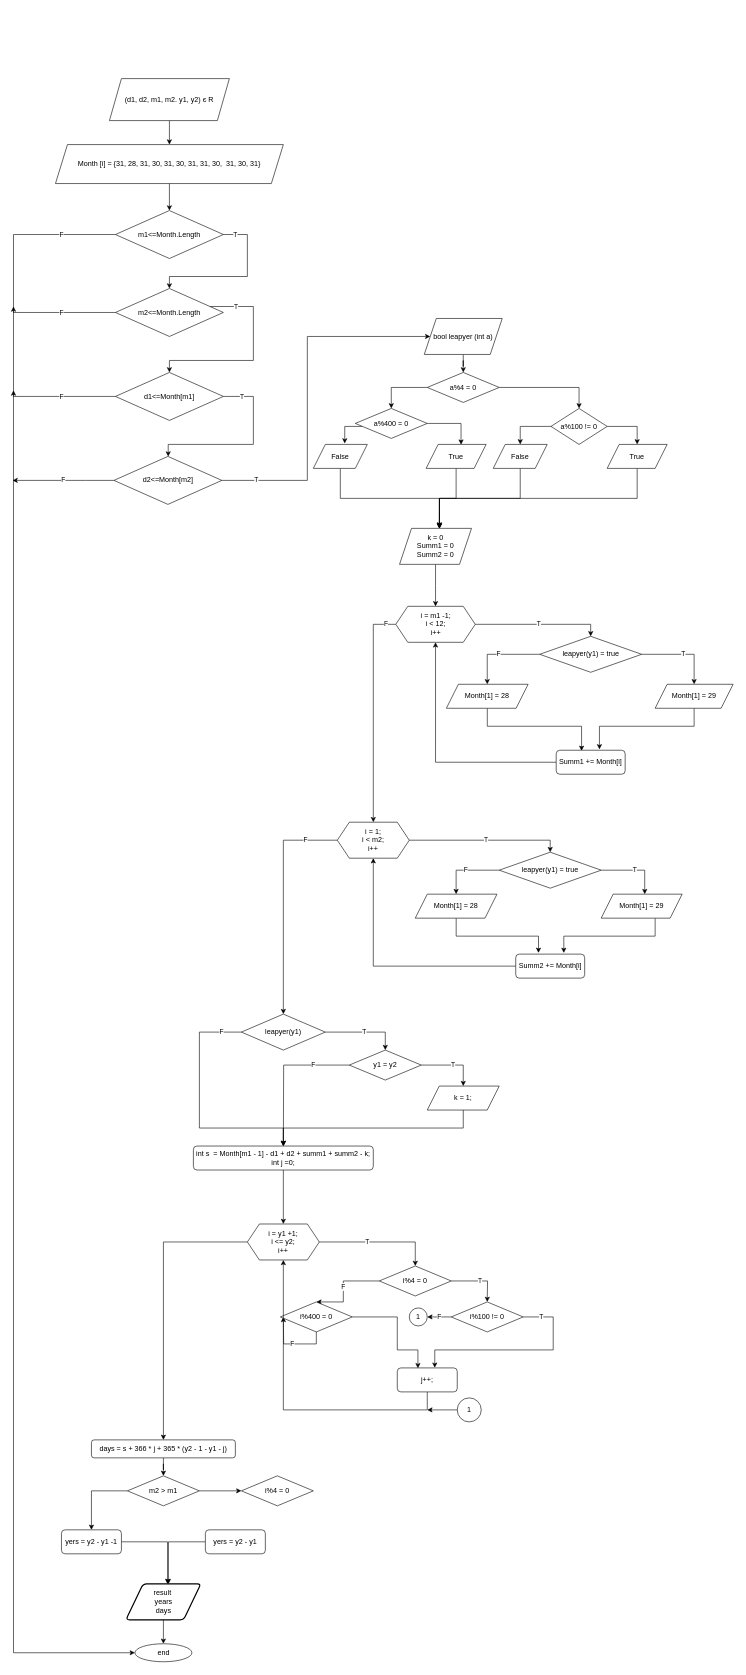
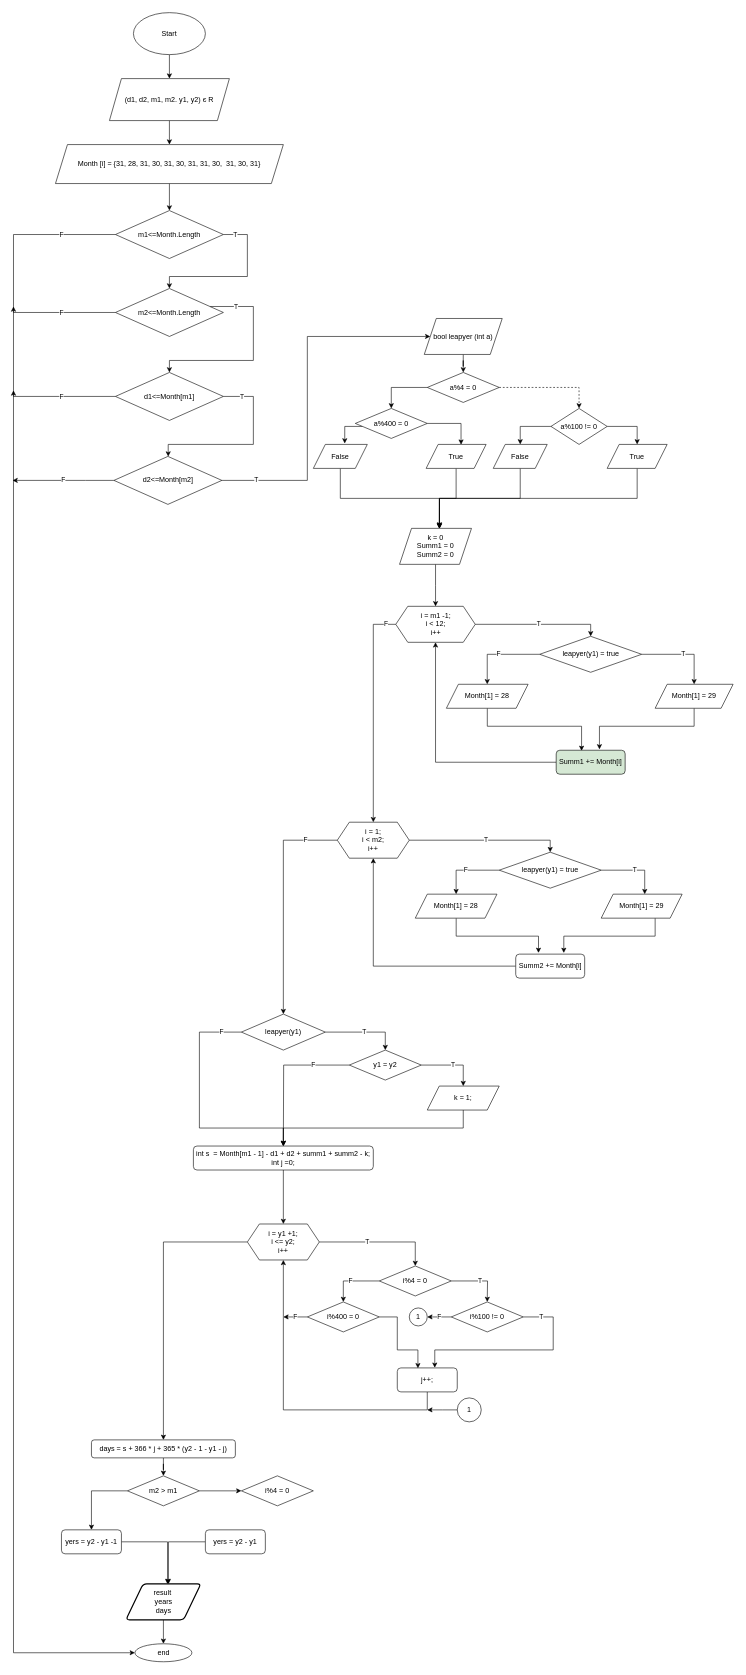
+ <mxCell id="3" value="Start" style="ellipse;whiteSpace=wrap;html=1;" vertex="1" parent="1"><mxGeometry x="222" y="20" width="120" height="70" as="geometry" /></mxCell>
+ <mxCell id="2" value="" style="edgeStyle=orthogonalEdgeStyle;rounded=0;orthogonalLoop=1;jettySize=auto;html=1;" edge="1" parent="1" source="3" target="5"><mxGeometry relative="1" as="geometry" /></mxCell>
- <mxCell id="88" style="edgeStyle=orthogonalEdgeStyle;rounded=0;orthogonalLoop=1;jettySize=auto;html=1;entryX=0.5;entryY=0;entryDx=0;entryDy=0;" edge="1" parent="1" source="90" target="93"><mxGeometry relative="1" as="geometry"><mxPoint x="882" y="710" as="targetPoint" /><Array as="points"><mxPoint x="965" y="645" /></Array></mxGeometry></mxCell>
+ <mxCell id="88" style="edgeStyle=orthogonalEdgeStyle;rounded=0;orthogonalLoop=1;jettySize=auto;html=1;entryX=0.5;entryY=0;entryDx=0;entryDy=0;dashed=1;" edge="1" parent="1" source="90" target="93"><mxGeometry relative="1" as="geometry"><mxPoint x="882" y="710" as="targetPoint" /><Array as="points"><mxPoint x="965" y="645" /></Array></mxGeometry></mxCell>
- <mxCell id="33" value="Summ1 += Month[i]" style="rounded=1;whiteSpace=wrap;html=1;" vertex="1" parent="1"><mxGeometry x="927" y="1250" width="115" height="40" as="geometry" /></mxCell>
+ <mxCell id="33" value="Summ1 += Month[i]" style="rounded=1;whiteSpace=wrap;html=1;fillColor=#d5e8d4;" vertex="1" parent="1"><mxGeometry x="927" y="1250" width="115" height="40" as="geometry" /></mxCell>
- <mxCell id="67" value="i%400 = 0" style="rhombus;whiteSpace=wrap;html=1;" vertex="1" parent="1"><mxGeometry x="467" y="2170" width="120" height="50" as="geometry" /></mxCell>
+ <mxCell id="67" value="i%400 = 0" style="rhombus;whiteSpace=wrap;html=1;" vertex="1" parent="1"><mxGeometry x="512" y="2170" width="120" height="50" as="geometry" /></mxCell>
